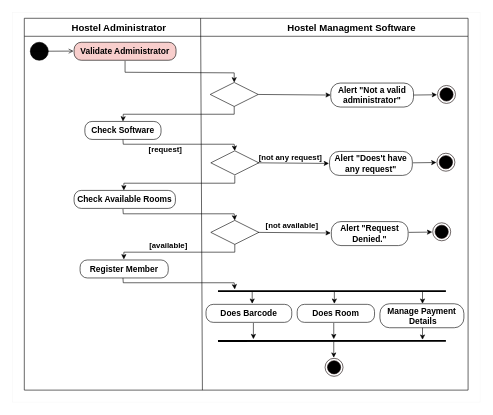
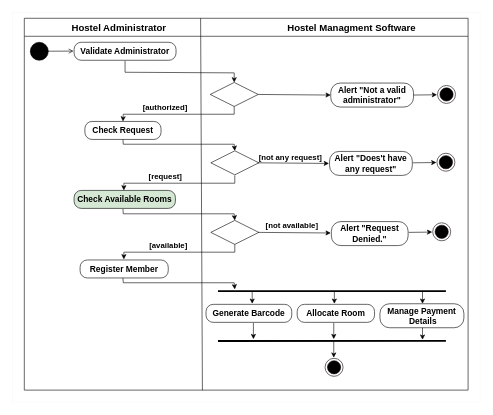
- <mxCell id="13" value="&lt;font style=&quot;font-size: 14px;&quot;&gt;&lt;b&gt;Validate Administrator&lt;/b&gt;&lt;/font&gt;" style="rounded=1;whiteSpace=wrap;html=1;arcSize=40;fillColor=#f8cecc;" vertex="1" parent="1"><mxGeometry x="123" y="70" width="170" height="30" as="geometry" /></mxCell>
+ <mxCell id="13" value="&lt;font style=&quot;font-size: 14px;&quot;&gt;&lt;b&gt;Validate Administrator&lt;/b&gt;&lt;/font&gt;" style="rounded=1;whiteSpace=wrap;html=1;arcSize=40;" vertex="1" parent="1"><mxGeometry x="123" y="70" width="170" height="30" as="geometry" /></mxCell>
+ <mxCell id="20" value="&lt;font style=&quot;font-size: 13px;&quot;&gt;&lt;b&gt;[authorized]&lt;/b&gt;&lt;/font&gt;" style="text;html=1;align=center;verticalAlign=middle;whiteSpace=wrap;rounded=0;" vertex="1" parent="1"><mxGeometry x="230" y="169" width="90" height="20" as="geometry" /></mxCell>
- <mxCell id="18" value="&lt;span style=&quot;font-size: 14px;&quot;&gt;&lt;b&gt;Check Software&lt;/b&gt;&lt;/span&gt;" style="rounded=1;whiteSpace=wrap;html=1;arcSize=40;" vertex="1" parent="1"><mxGeometry x="141" y="202" width="127" height="30" as="geometry" /></mxCell>
+ <mxCell id="18" value="&lt;span style=&quot;font-size: 14px;&quot;&gt;&lt;b&gt;Check Request&lt;/b&gt;&lt;/span&gt;" style="rounded=1;whiteSpace=wrap;html=1;arcSize=40;" vertex="1" parent="1"><mxGeometry x="141" y="202" width="127" height="30" as="geometry" /></mxCell>
- <mxCell id="30" value="&lt;font style=&quot;font-size: 13px;&quot;&gt;&lt;b&gt;[request]&lt;/b&gt;&lt;/font&gt;" style="text;html=1;align=center;verticalAlign=middle;whiteSpace=wrap;rounded=0;" vertex="1" parent="1"><mxGeometry x="236" y="239" width="79" height="20" as="geometry" /></mxCell>
+ <mxCell id="30" value="&lt;font style=&quot;font-size: 13px;&quot;&gt;&lt;b&gt;[request]&lt;/b&gt;&lt;/font&gt;" style="text;html=1;align=center;verticalAlign=middle;whiteSpace=wrap;rounded=0;" vertex="1" parent="1"><mxGeometry x="236" y="284" width="79" height="20" as="geometry" /></mxCell>
- <mxCell id="29" value="&lt;span style=&quot;font-size: 14px;&quot;&gt;&lt;b&gt;Check Available Rooms&lt;/b&gt;&lt;/span&gt;" style="rounded=1;whiteSpace=wrap;html=1;arcSize=40;" vertex="1" parent="1"><mxGeometry x="123" y="317" width="169" height="30" as="geometry" /></mxCell>
+ <mxCell id="29" value="&lt;span style=&quot;font-size: 14px;&quot;&gt;&lt;b&gt;Check Available Rooms&lt;/b&gt;&lt;/span&gt;" style="rounded=1;whiteSpace=wrap;html=1;arcSize=40;fillColor=#d5e8d4;" vertex="1" parent="1"><mxGeometry x="123" y="317" width="169" height="30" as="geometry" /></mxCell>
- <mxCell id="43" value="&lt;span style=&quot;font-size: 14px;&quot;&gt;&lt;b&gt;Does Barcode&lt;/b&gt;&lt;/span&gt;" style="rounded=1;whiteSpace=wrap;html=1;arcSize=40;" vertex="1" parent="1"><mxGeometry x="343" y="507" width="143" height="30" as="geometry" /></mxCell>
+ <mxCell id="43" value="&lt;span style=&quot;font-size: 14px;&quot;&gt;&lt;b&gt;Generate Barcode&lt;/b&gt;&lt;/span&gt;" style="rounded=1;whiteSpace=wrap;html=1;arcSize=40;" vertex="1" parent="1"><mxGeometry x="343" y="507" width="143" height="30" as="geometry" /></mxCell>
- <mxCell id="44" value="&lt;span style=&quot;font-size: 14px;&quot;&gt;&lt;b&gt;Does Room&lt;/b&gt;&lt;/span&gt;" style="rounded=1;whiteSpace=wrap;html=1;arcSize=40;" vertex="1" parent="1"><mxGeometry x="495" y="507" width="129" height="30" as="geometry" /></mxCell>
+ <mxCell id="44" value="&lt;span style=&quot;font-size: 14px;&quot;&gt;&lt;b&gt;Allocate Room&lt;/b&gt;&lt;/span&gt;" style="rounded=1;whiteSpace=wrap;html=1;arcSize=40;" vertex="1" parent="1"><mxGeometry x="495" y="507" width="129" height="30" as="geometry" /></mxCell>
